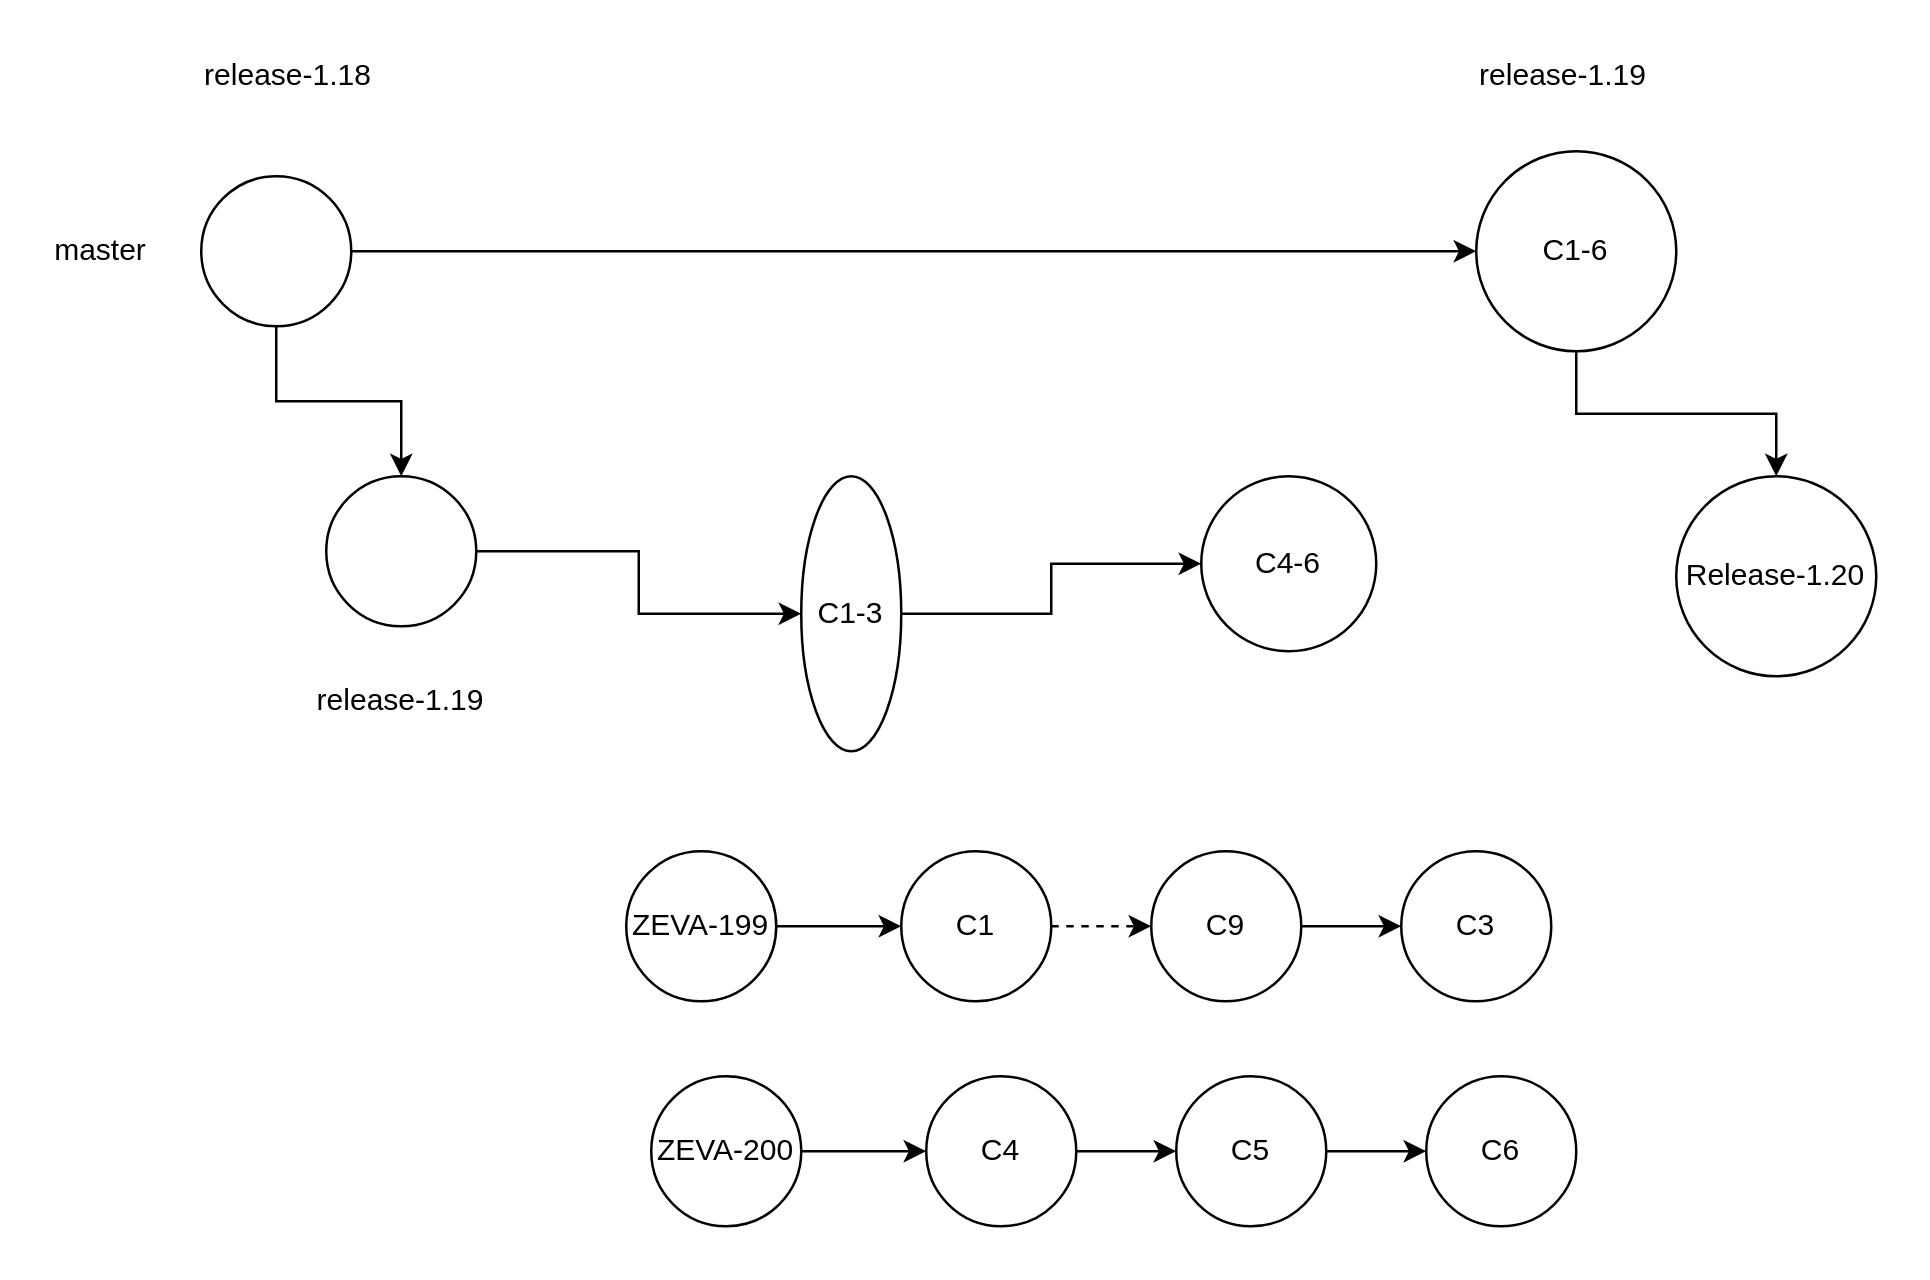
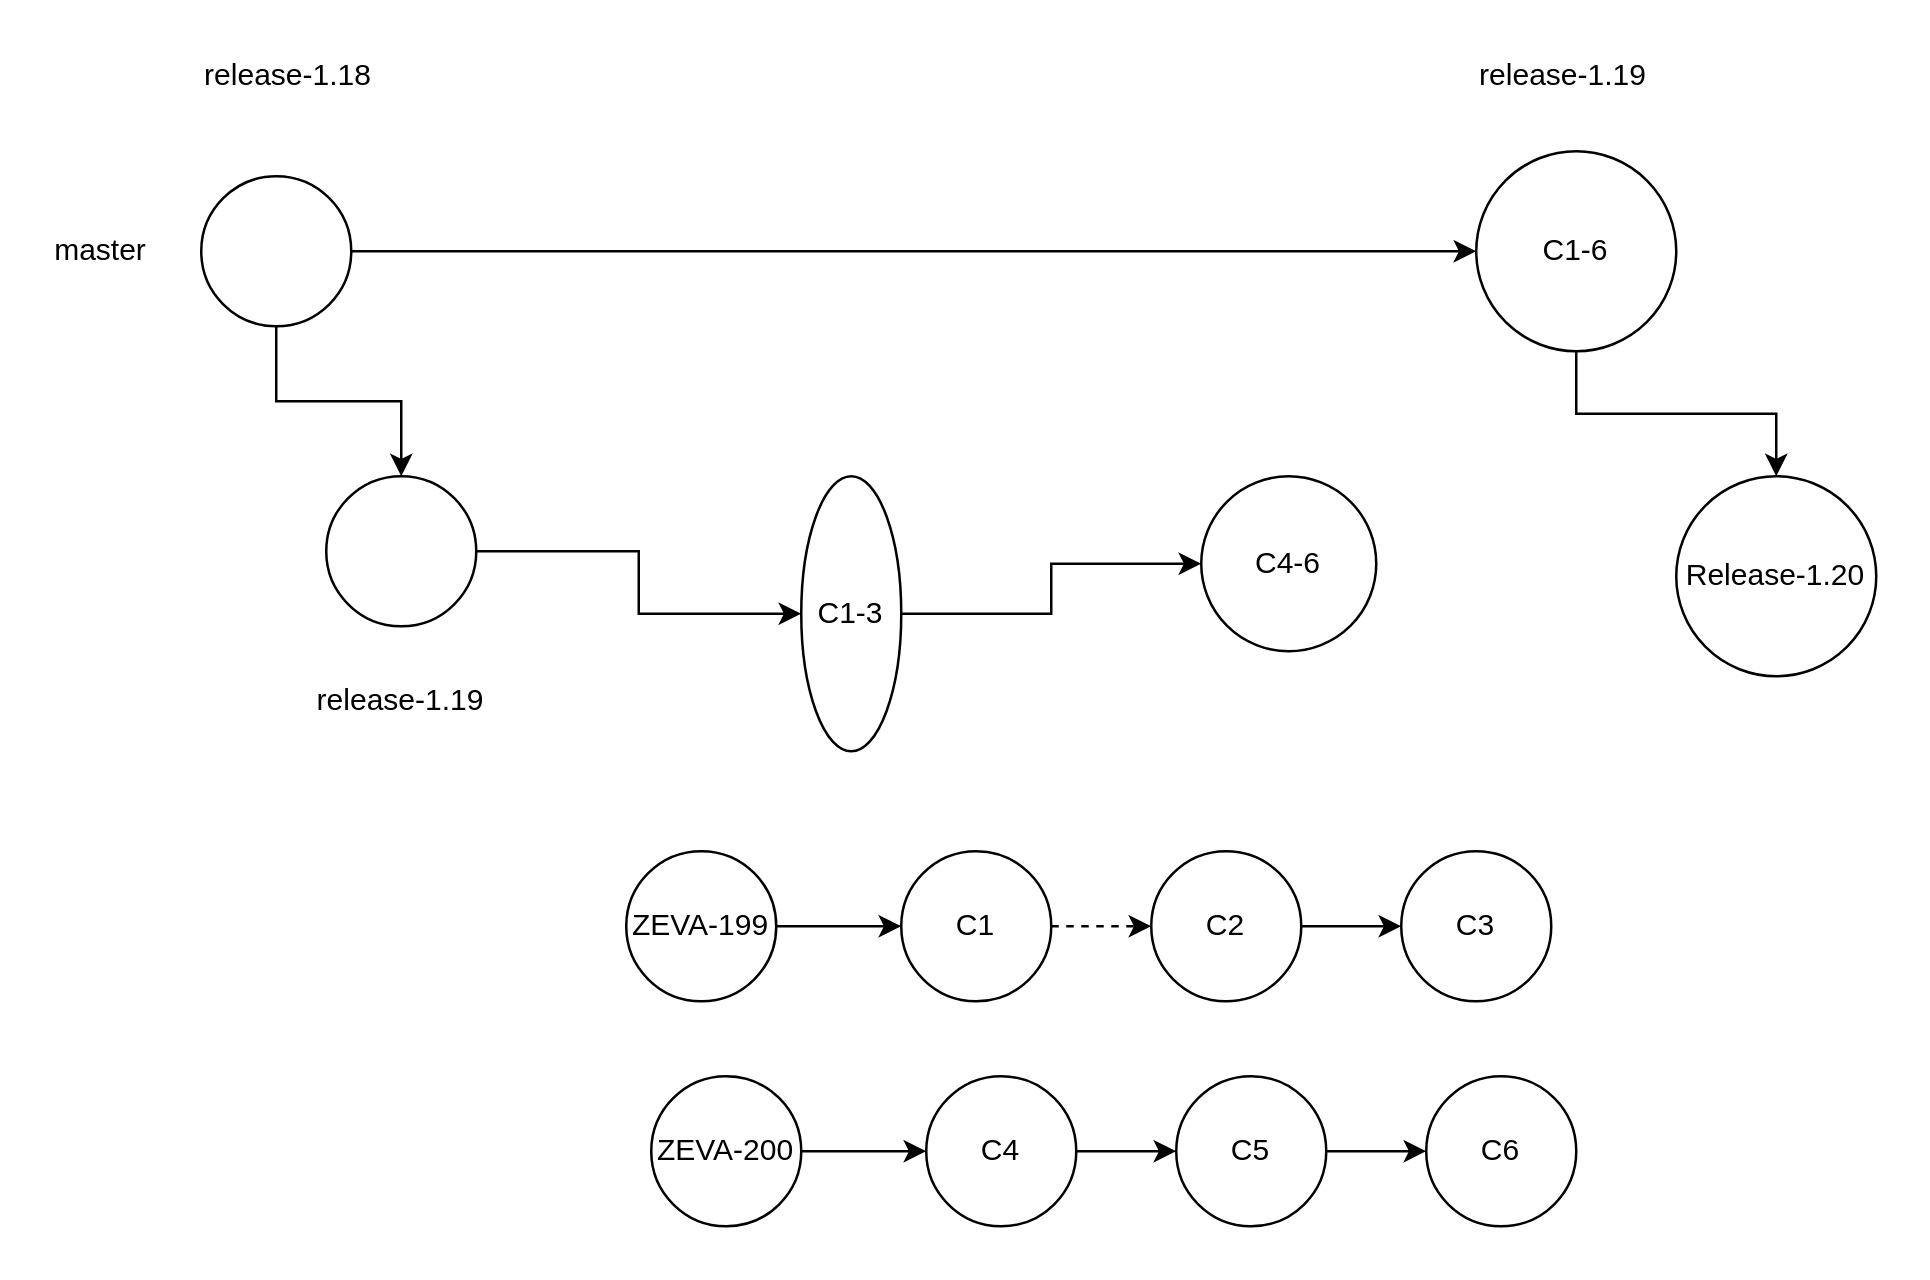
- <mxCell id="15" value="C9" style="ellipse;whiteSpace=wrap;html=1;aspect=fixed;" vertex="1" parent="1"><mxGeometry x="460" y="340" width="60" height="60" as="geometry" /></mxCell>
+ <mxCell id="15" value="C2" style="ellipse;whiteSpace=wrap;html=1;aspect=fixed;" vertex="1" parent="1"><mxGeometry x="460" y="340" width="60" height="60" as="geometry" /></mxCell>
